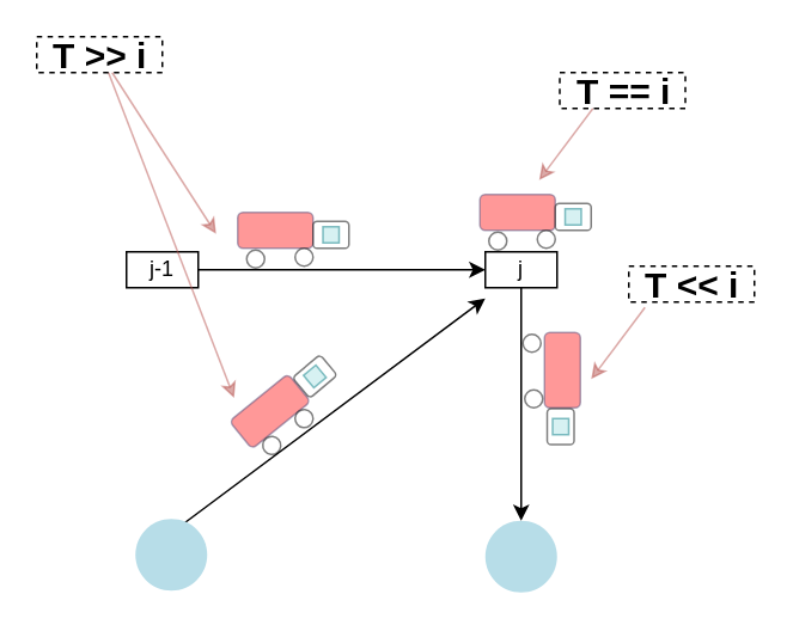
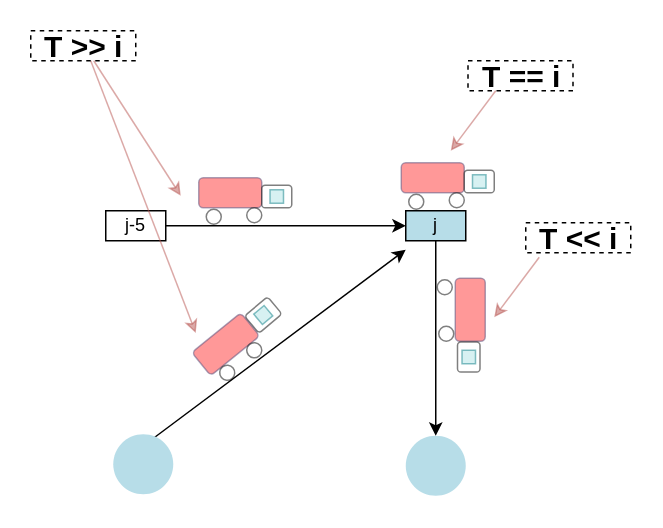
- <mxCell id="4" value="j-1" style="rounded=0;whiteSpace=wrap;html=1;" parent="1" vertex="1"><mxGeometry x="70" y="140" width="40" height="20" as="geometry" /></mxCell>
+ <mxCell id="4" value="j-5" style="rounded=0;whiteSpace=wrap;html=1;" parent="1" vertex="1"><mxGeometry x="70" y="140" width="40" height="20" as="geometry" /></mxCell>
- <mxCell id="6" value="j" style="rounded=0;whiteSpace=wrap;html=1;" parent="1" vertex="1"><mxGeometry x="270" y="140" width="40" height="20" as="geometry" /></mxCell>
+ <mxCell id="6" value="j" style="rounded=0;whiteSpace=wrap;html=1;fillColor=#b7dde8;" parent="1" vertex="1"><mxGeometry x="270" y="140" width="40" height="20" as="geometry" /></mxCell>
